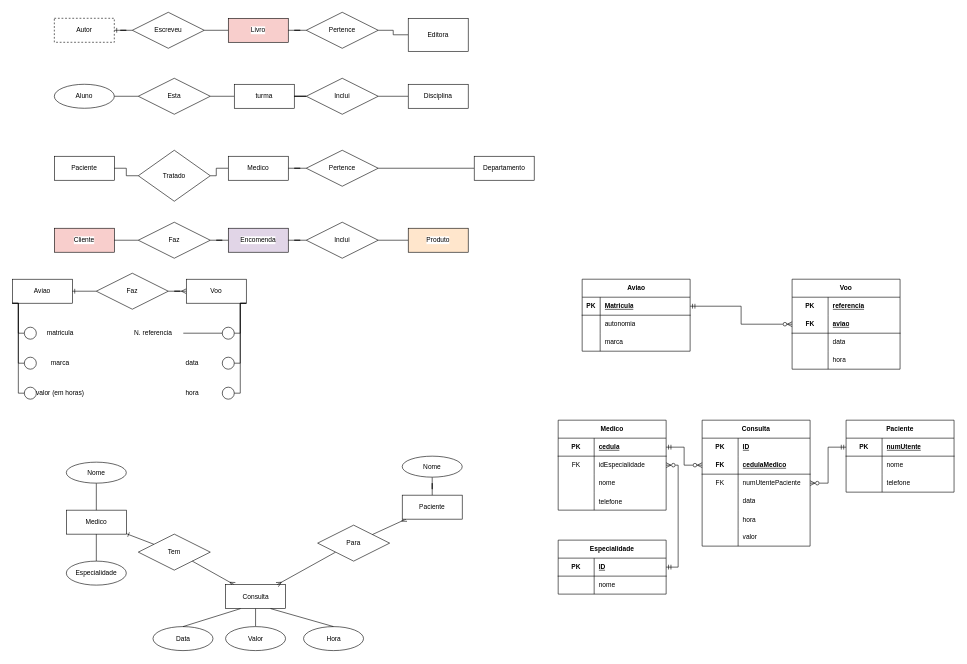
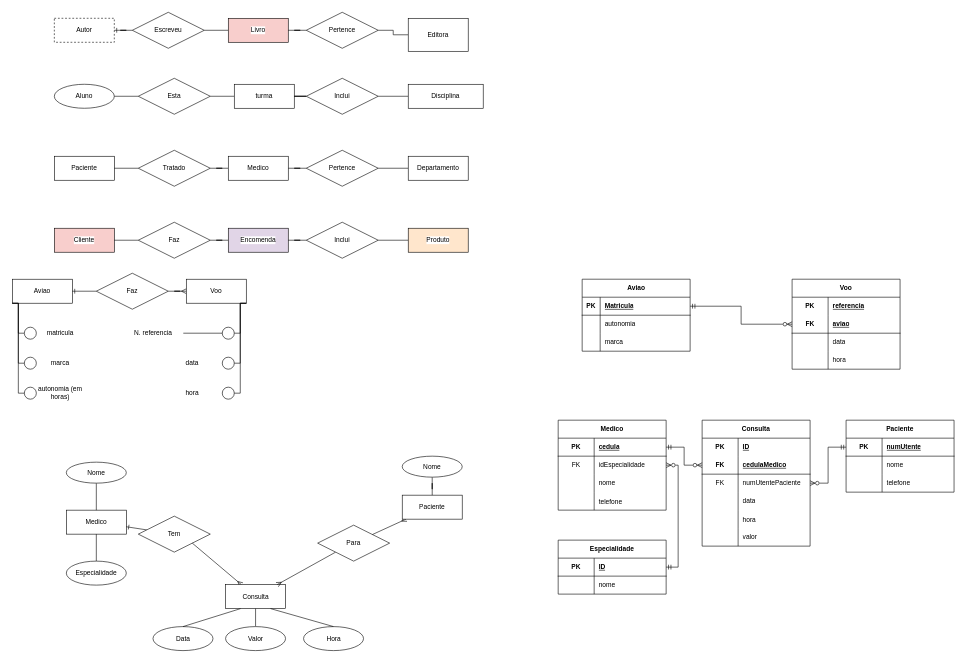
- <mxCell id="10" value="Disciplina" style="whiteSpace=wrap;html=1;align=center;fontFamily=Helvetica;fontSize=11;fontColor=default;labelBackgroundColor=default;" parent="1" vertex="1"><mxGeometry x="680" y="140" width="100" height="40" as="geometry" /></mxCell>
+ <mxCell id="10" value="Disciplina" style="whiteSpace=wrap;html=1;align=center;fontFamily=Helvetica;fontSize=11;fontColor=default;labelBackgroundColor=default;" parent="1" vertex="1"><mxGeometry x="680" y="140" width="125" height="40" as="geometry" /></mxCell>
- <mxCell id="19" value="Departamento" style="whiteSpace=wrap;html=1;align=center;fontFamily=Helvetica;fontSize=11;fontColor=default;labelBackgroundColor=default;" parent="1" vertex="1"><mxGeometry x="790" y="260" width="100" height="40" as="geometry" /></mxCell>
+ <mxCell id="19" value="Departamento" style="whiteSpace=wrap;html=1;align=center;fontFamily=Helvetica;fontSize=11;fontColor=default;labelBackgroundColor=default;" parent="1" vertex="1"><mxGeometry x="680" y="260" width="100" height="40" as="geometry" /></mxCell>
- <mxCell id="13" value="Tratado" style="shape=rhombus;perimeter=rhombusPerimeter;whiteSpace=wrap;html=1;align=center;fontFamily=Helvetica;fontSize=11;fontColor=default;labelBackgroundColor=default;" parent="1" vertex="1"><mxGeometry x="230" y="250" width="120" height="85" as="geometry" /></mxCell>
+ <mxCell id="13" value="Tratado" style="shape=rhombus;perimeter=rhombusPerimeter;whiteSpace=wrap;html=1;align=center;fontFamily=Helvetica;fontSize=11;fontColor=default;labelBackgroundColor=default;" parent="1" vertex="1"><mxGeometry x="230" y="250" width="120" height="60" as="geometry" /></mxCell>
- <mxCell id="49" value="valor (em horas)" style="ellipse;whiteSpace=wrap;html=1;align=center;fontFamily=Helvetica;fontSize=11;fontColor=default;labelBackgroundColor=default;strokeColor=none;fillColor=none;" parent="1" vertex="1"><mxGeometry x="50" y="635" width="100" height="40" as="geometry" /></mxCell>
+ <mxCell id="49" value="autonomia (em horas)" style="ellipse;whiteSpace=wrap;html=1;align=center;fontFamily=Helvetica;fontSize=11;fontColor=default;labelBackgroundColor=default;strokeColor=none;fillColor=none;" parent="1" vertex="1"><mxGeometry x="50" y="635" width="100" height="40" as="geometry" /></mxCell>
- <mxCell id="64" value="Tem" style="shape=rhombus;perimeter=rhombusPerimeter;whiteSpace=wrap;html=1;align=center;fontFamily=Helvetica;fontSize=11;fontColor=default;labelBackgroundColor=default;" parent="1" vertex="1"><mxGeometry x="230" y="890" width="120" height="60" as="geometry" /></mxCell>
+ <mxCell id="64" value="Tem" style="shape=rhombus;perimeter=rhombusPerimeter;whiteSpace=wrap;html=1;align=center;fontFamily=Helvetica;fontSize=11;fontColor=default;labelBackgroundColor=default;" parent="1" vertex="1"><mxGeometry x="230" y="860" width="120" height="60" as="geometry" /></mxCell>
